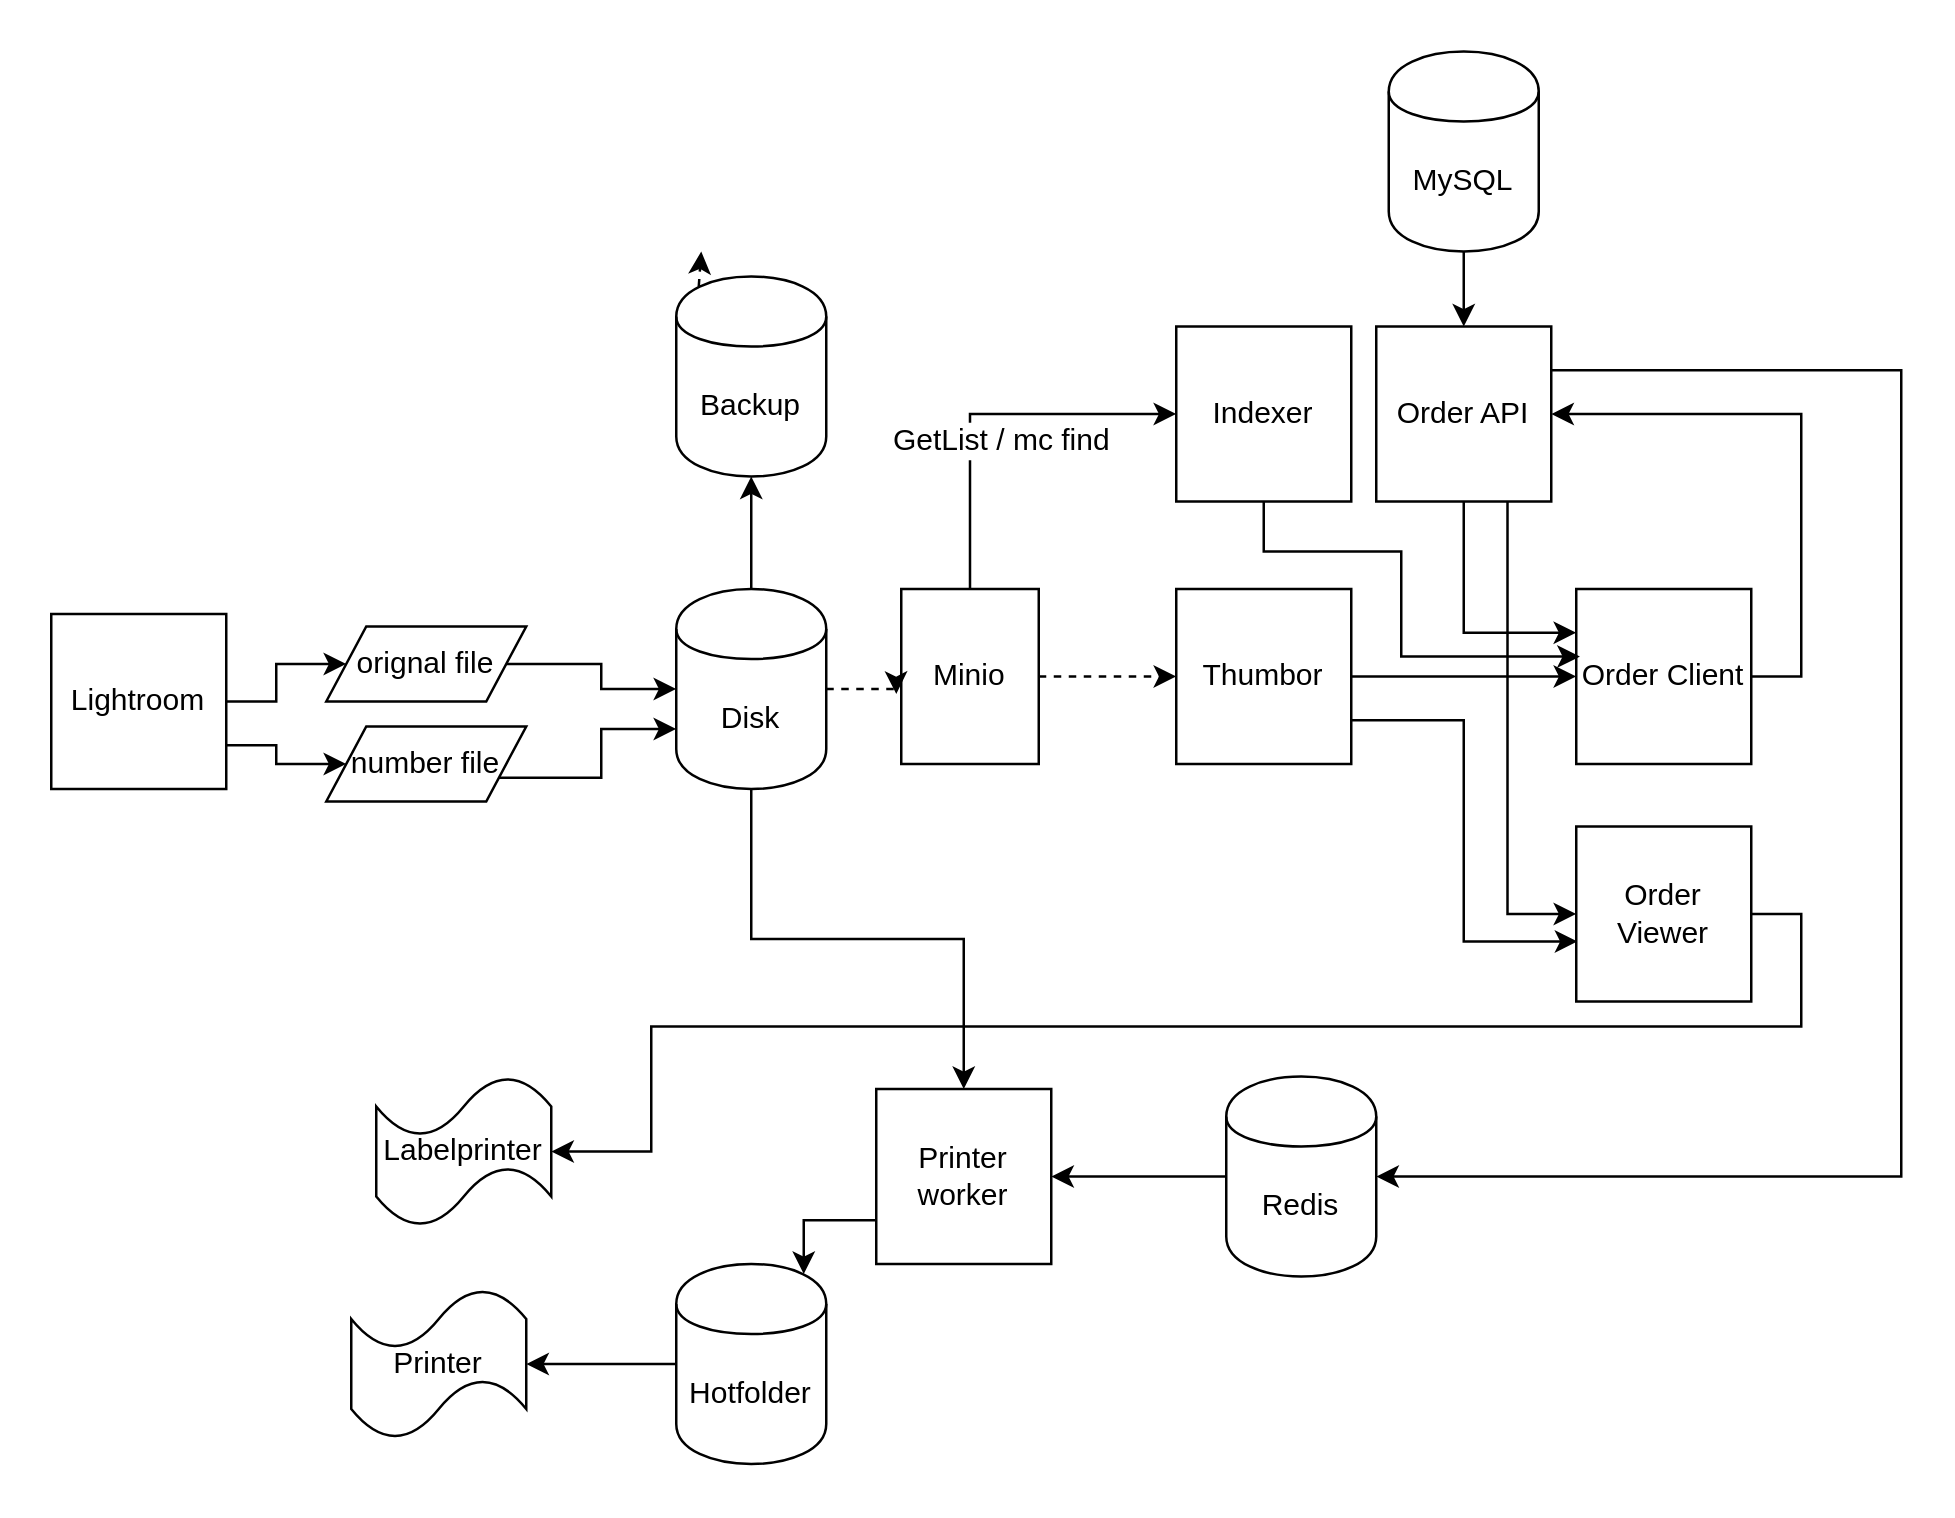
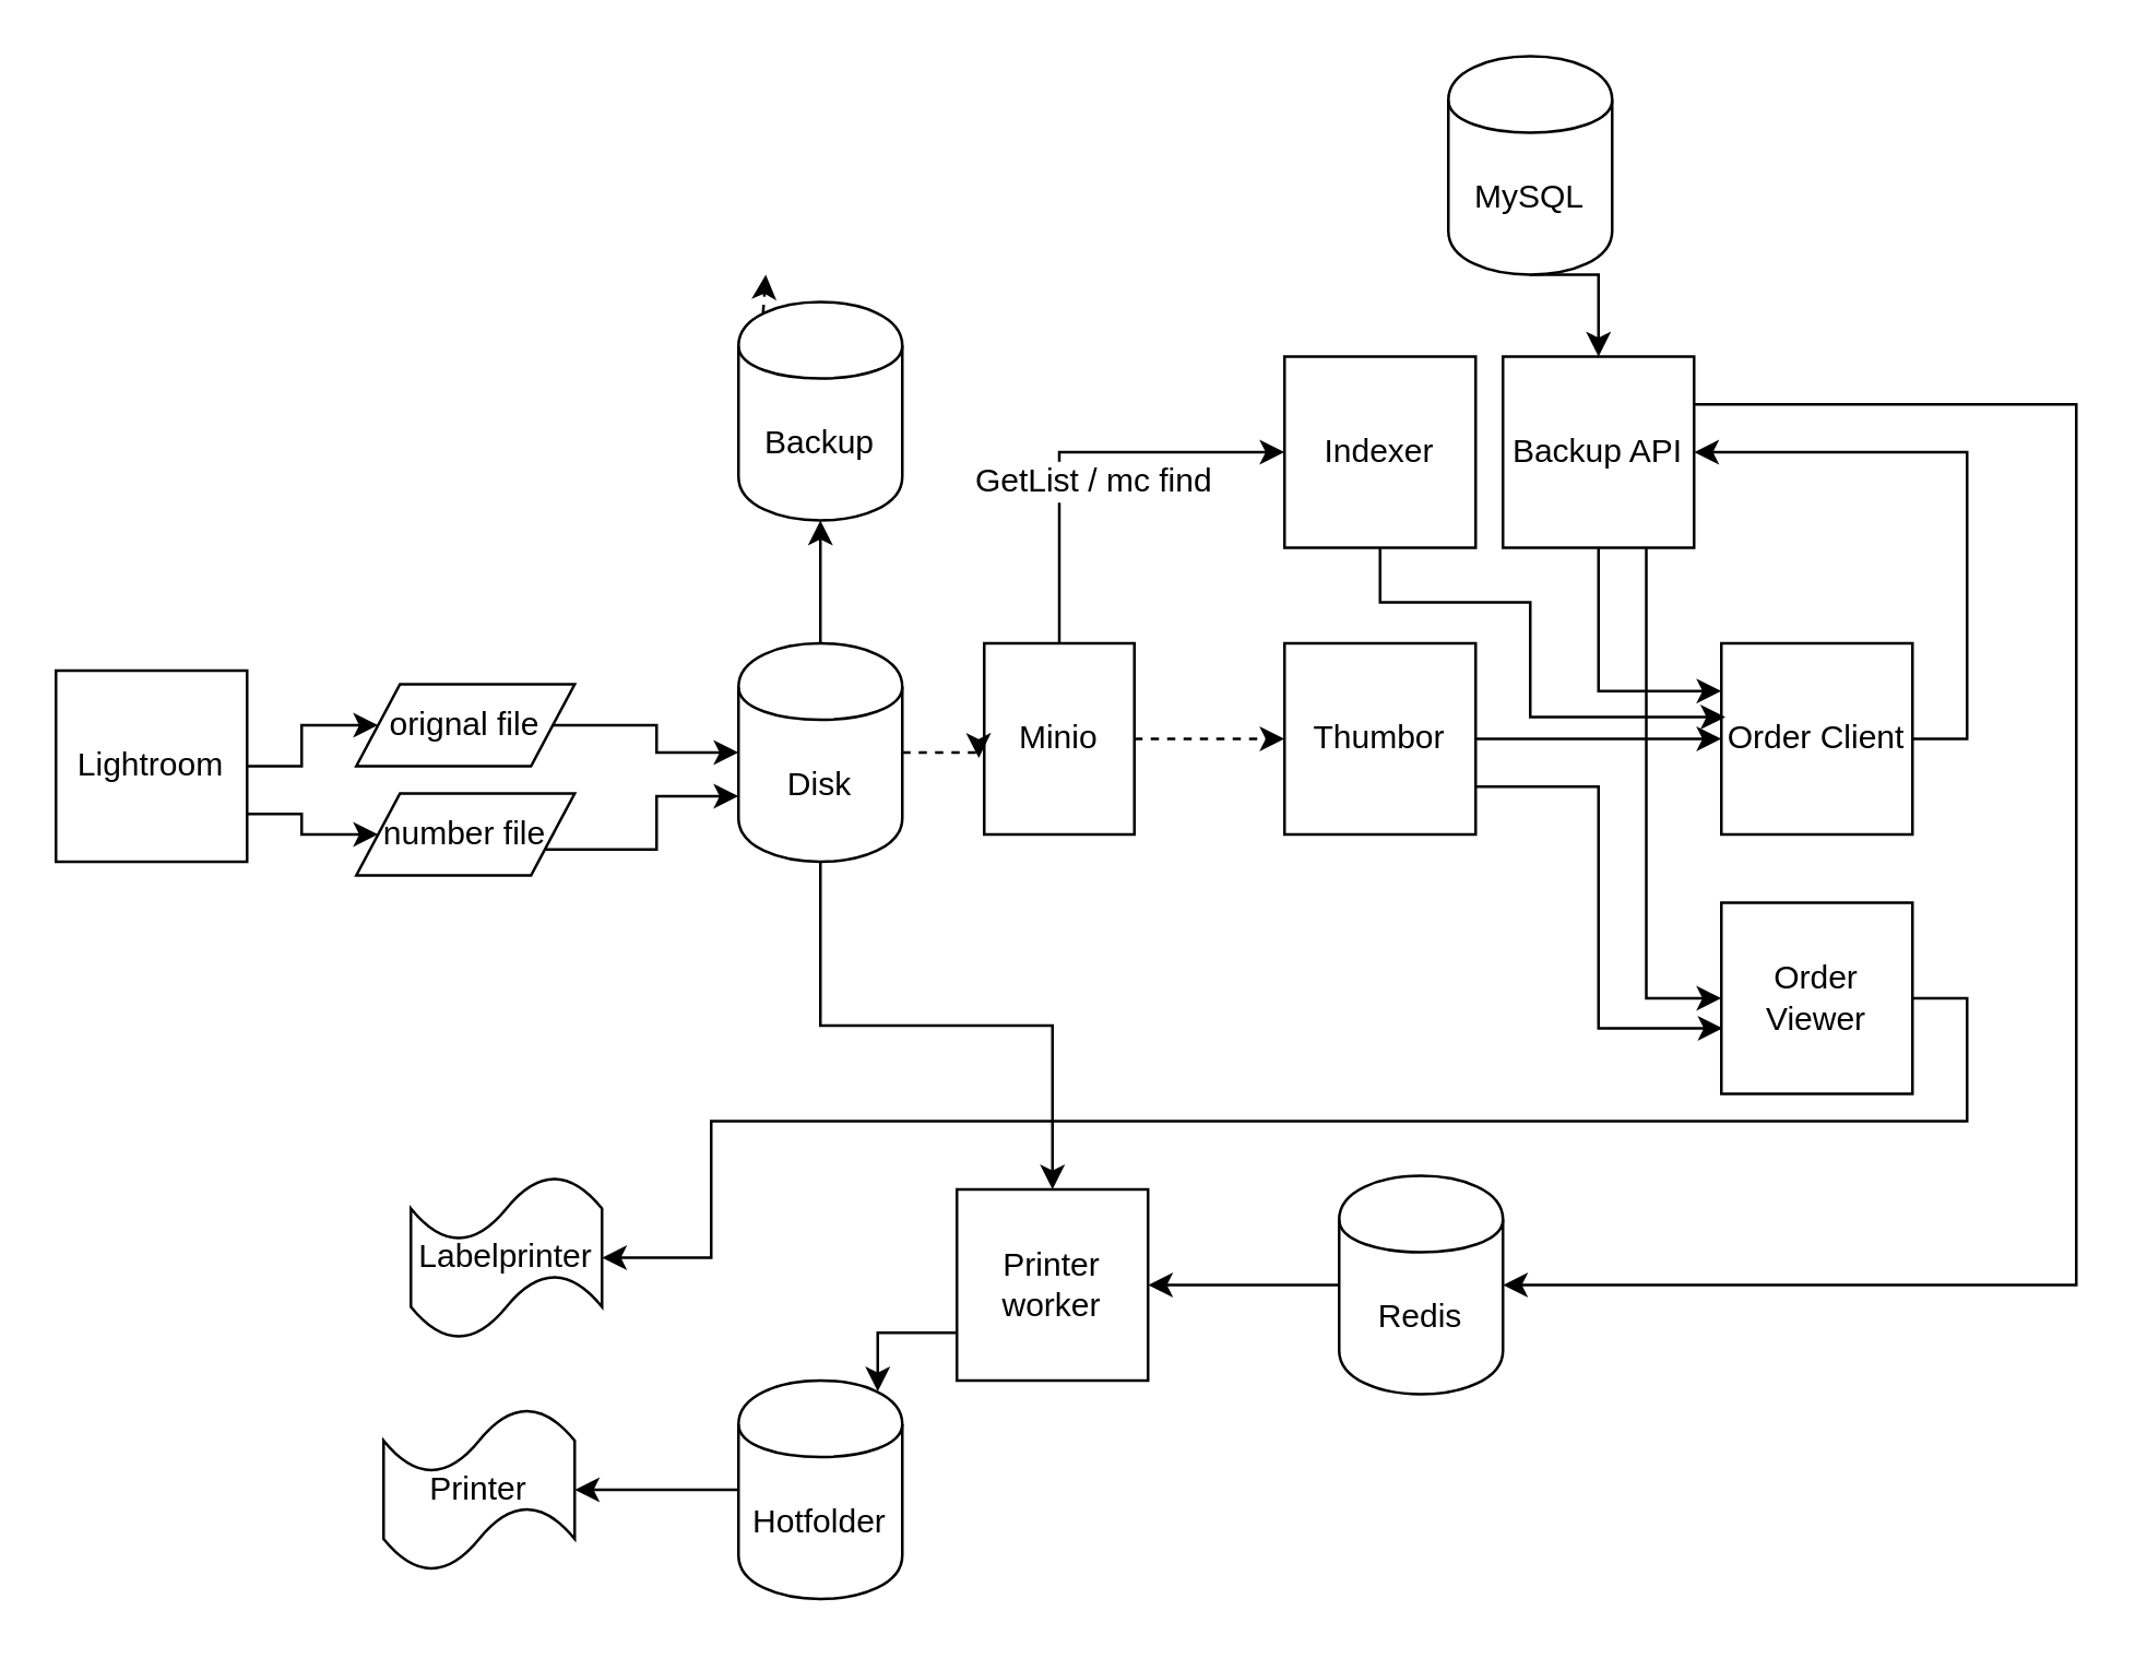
- <mxCell id="35" value="MySQL&lt;br&gt;" style="shape=cylinder;whiteSpace=wrap;html=1;boundedLbl=1;backgroundOutline=1;" vertex="1" parent="1"><mxGeometry x="555" y="20" width="60" height="80" as="geometry" /></mxCell>
+ <mxCell id="35" value="MySQL&lt;br&gt;" style="shape=cylinder;whiteSpace=wrap;html=1;boundedLbl=1;backgroundOutline=1;" vertex="1" parent="1"><mxGeometry x="530" y="20" width="60" height="80" as="geometry" /></mxCell>
- <mxCell id="33" value="Order API" style="whiteSpace=wrap;html=1;aspect=fixed;" vertex="1" parent="1"><mxGeometry x="550" y="130" width="70" height="70" as="geometry" /></mxCell>
+ <mxCell id="33" value="Backup API" style="whiteSpace=wrap;html=1;aspect=fixed;" vertex="1" parent="1"><mxGeometry x="550" y="130" width="70" height="70" as="geometry" /></mxCell>
